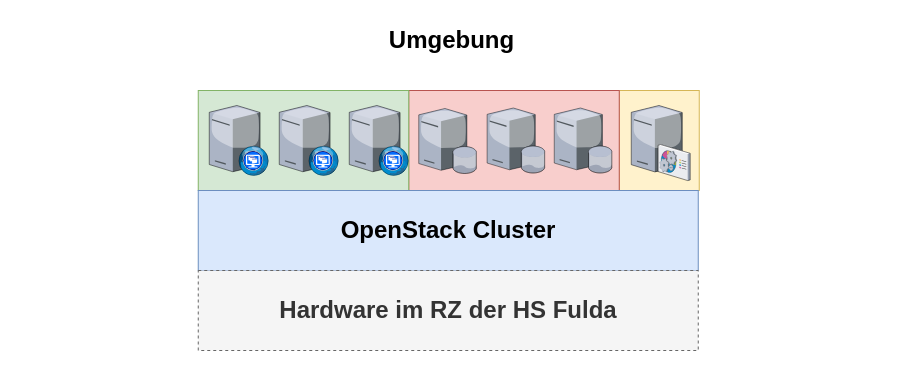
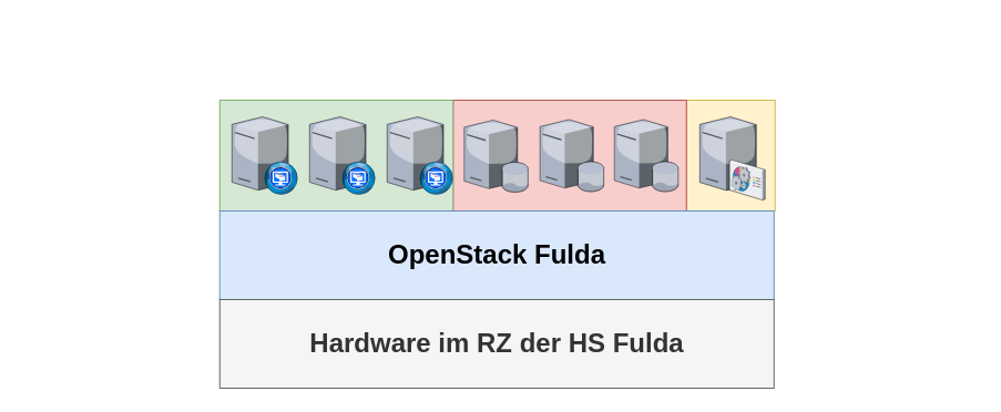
- <mxCell id="2" value="Umgebung" style="text;strokeColor=none;fillColor=none;html=1;fontSize=24;fontStyle=1;verticalAlign=middle;align=center;" parent="1" vertex="1"><mxGeometry x="20" y="20" width="861" height="40" as="geometry" /></mxCell>
- <mxCell id="15" value="OpenStack Cluster" style="whiteSpace=wrap;html=1;fillColor=#dae8fc;fontSize=24;strokeColor=#6c8ebf;verticalAlign=middle;fontStyle=1" vertex="1" parent="3"><mxGeometry y="100" width="500" height="80" as="geometry" /></mxCell>
+ <mxCell id="15" value="OpenStack Fulda" style="whiteSpace=wrap;html=1;fillColor=#dae8fc;fontSize=24;strokeColor=#6c8ebf;verticalAlign=middle;fontStyle=1" vertex="1" parent="3"><mxGeometry y="100" width="500" height="80" as="geometry" /></mxCell>
- <mxCell id="16" value="Hardware im RZ der HS Fulda" style="whiteSpace=wrap;html=1;fillColor=#f5f5f5;fontSize=24;strokeColor=#666666;verticalAlign=middle;fontStyle=1;fontColor=#333333;dashed=1;" vertex="1" parent="3"><mxGeometry y="180" width="500" height="80" as="geometry" /></mxCell>
+ <mxCell id="16" value="Hardware im RZ der HS Fulda" style="whiteSpace=wrap;html=1;fillColor=#f5f5f5;fontSize=24;strokeColor=#666666;verticalAlign=middle;fontStyle=1;fontColor=#333333;" vertex="1" parent="3"><mxGeometry y="180" width="500" height="80" as="geometry" /></mxCell>
